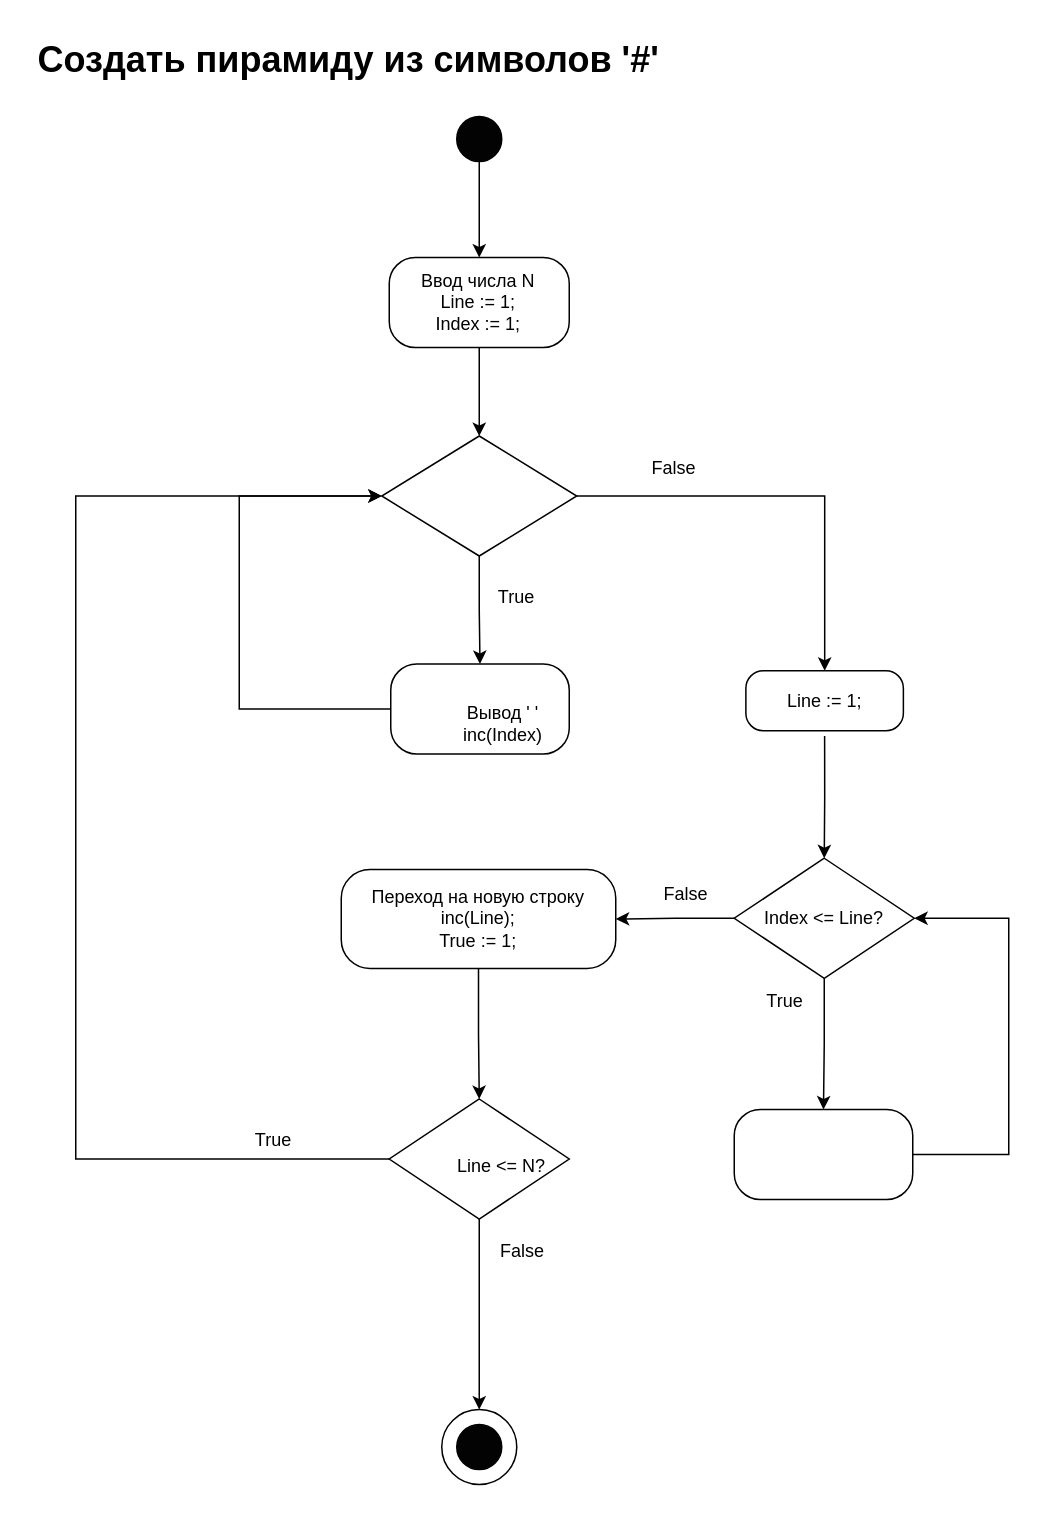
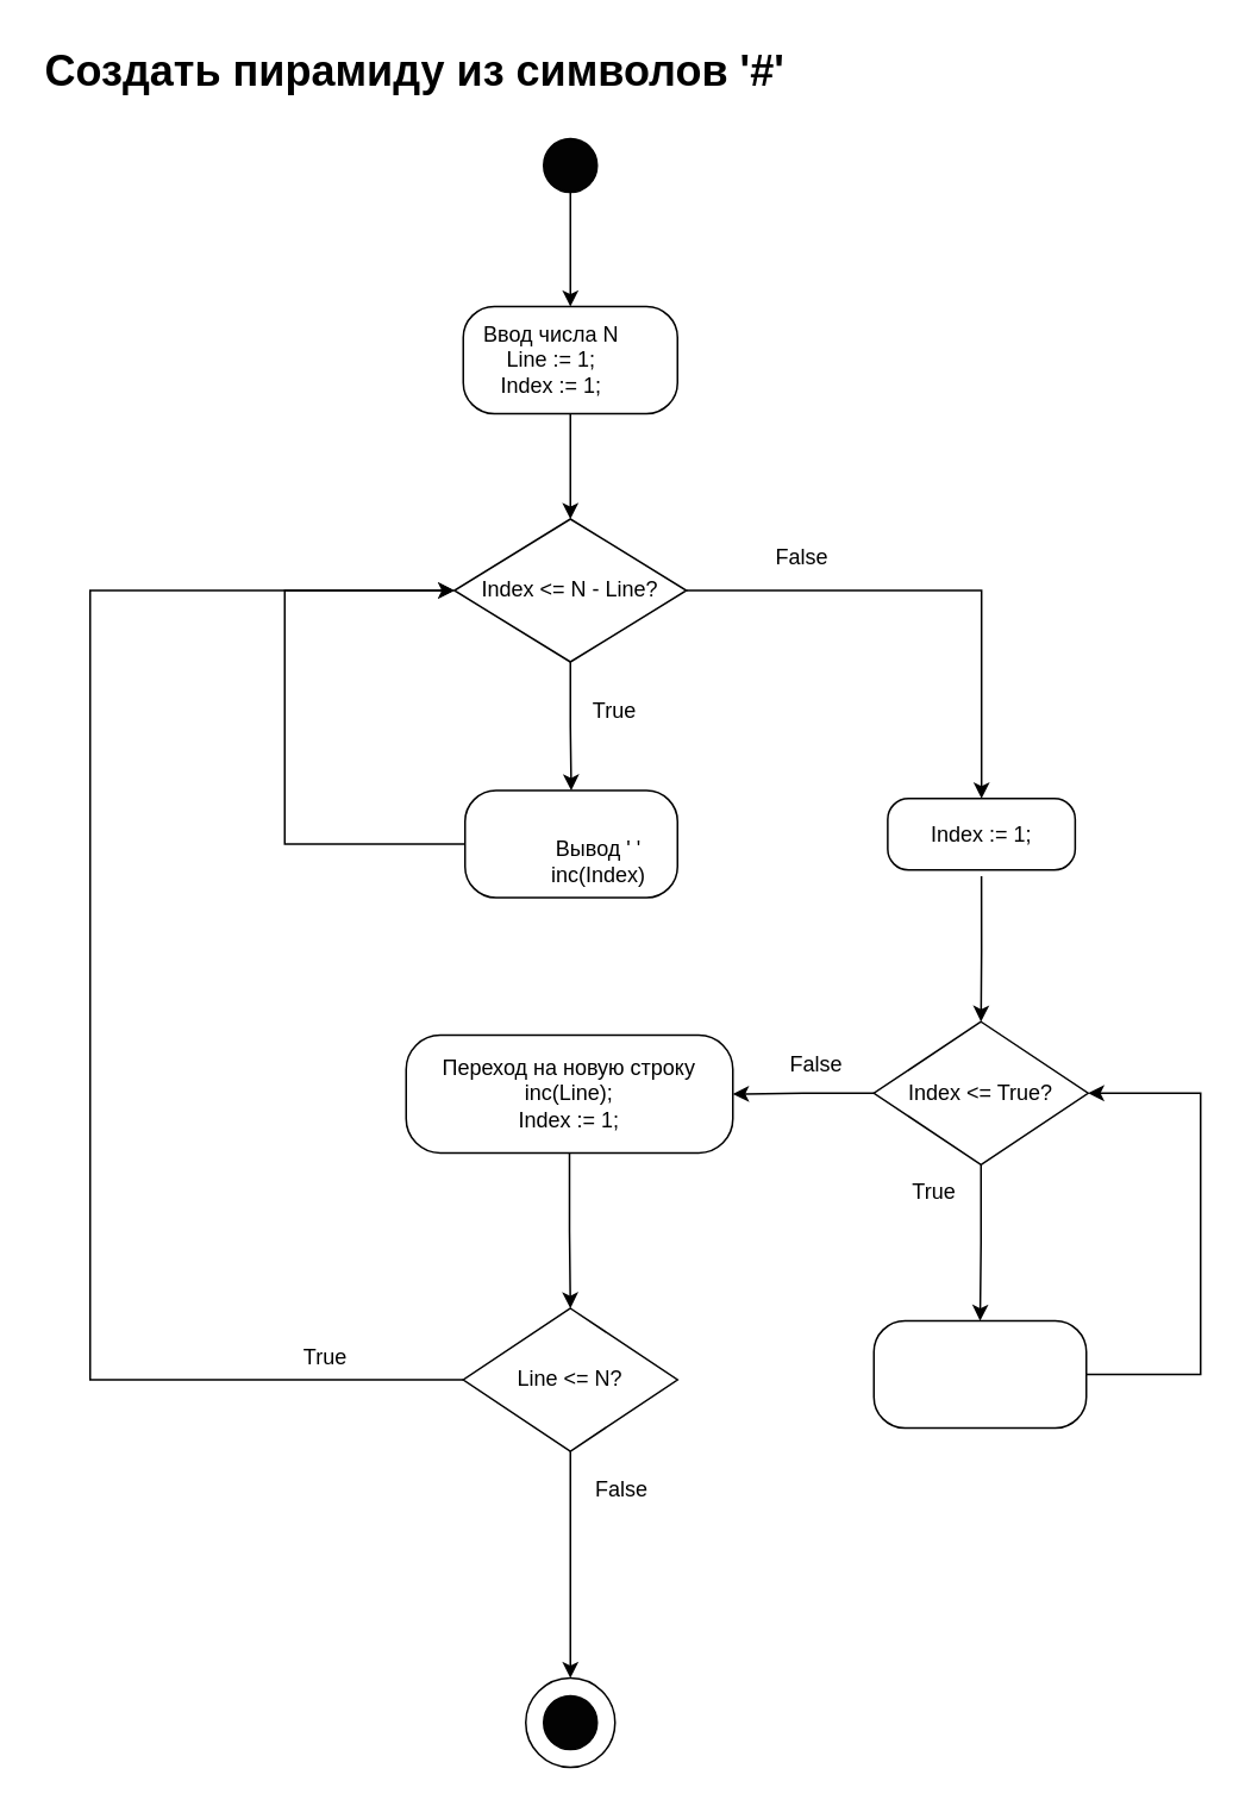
- <mxCell id="7" value="Ввод числа N&lt;br&gt;Line := 1;&lt;br&gt;Index := 1;" style="text;html=1;strokeColor=none;fillColor=none;align=center;verticalAlign=middle;whiteSpace=wrap;rounded=0;" parent="1" vertex="1"><mxGeometry x="277" y="186" width="83" height="30" as="geometry" /></mxCell>
+ <mxCell id="7" value="Ввод числа N&lt;br&gt;Line := 1;&lt;br&gt;Index := 1;" style="text;html=1;strokeColor=none;fillColor=none;align=center;verticalAlign=middle;whiteSpace=wrap;rounded=0;" parent="1" vertex="1"><mxGeometry x="267" y="186" width="83" height="30" as="geometry" /></mxCell>
+ <mxCell id="14" value="Index &amp;lt;= N - Line?" style="text;html=1;strokeColor=none;fillColor=none;align=center;verticalAlign=middle;whiteSpace=wrap;rounded=0;" parent="1" vertex="1"><mxGeometry x="266" y="320" width="106" height="20" as="geometry" /></mxCell>
- <mxCell id="28" value="Line := 1;" style="text;html=1;strokeColor=none;fillColor=none;align=center;verticalAlign=middle;whiteSpace=wrap;rounded=0;" parent="1" vertex="1"><mxGeometry x="486" y="443" width="126.5" height="47" as="geometry" /></mxCell>
+ <mxCell id="28" value="Index := 1;" style="text;html=1;strokeColor=none;fillColor=none;align=center;verticalAlign=middle;whiteSpace=wrap;rounded=0;" parent="1" vertex="1"><mxGeometry x="486" y="443" width="126.5" height="47" as="geometry" /></mxCell>
- <mxCell id="31" value="Переход на новую строку&lt;br&gt;inc(Line);&lt;br&gt;True := 1;" style="text;html=1;strokeColor=none;fillColor=none;align=center;verticalAlign=middle;whiteSpace=wrap;rounded=0;" vertex="1" parent="29"><mxGeometry x="-19" y="15" width="157" height="30" as="geometry" /></mxCell>
+ <mxCell id="31" value="Переход на новую строку&lt;br&gt;inc(Line);&lt;br&gt;Index := 1;" style="text;html=1;strokeColor=none;fillColor=none;align=center;verticalAlign=middle;whiteSpace=wrap;rounded=0;" vertex="1" parent="29"><mxGeometry x="-19" y="15" width="157" height="30" as="geometry" /></mxCell>
- <mxCell id="25" value="Index &amp;lt;= Line?" style="text;html=1;strokeColor=none;fillColor=none;align=center;verticalAlign=middle;whiteSpace=wrap;rounded=0;" parent="23" vertex="1"><mxGeometry y="10" width="120" height="60" as="geometry" /></mxCell>
+ <mxCell id="25" value="Index &amp;lt;= True?" style="text;html=1;strokeColor=none;fillColor=none;align=center;verticalAlign=middle;whiteSpace=wrap;rounded=0;" parent="23" vertex="1"><mxGeometry y="10" width="120" height="60" as="geometry" /></mxCell>
- <mxCell id="34" value="Line &amp;lt;= N?" style="text;html=1;strokeColor=none;fillColor=none;align=center;verticalAlign=middle;whiteSpace=wrap;rounded=0;" vertex="1" parent="32"><mxGeometry x="35" y="30" width="80" height="30" as="geometry" /></mxCell>
+ <mxCell id="34" value="Line &amp;lt;= N?" style="text;html=1;strokeColor=none;fillColor=none;align=center;verticalAlign=middle;whiteSpace=wrap;rounded=0;" vertex="1" parent="32"><mxGeometry x="20" y="25" width="80" height="30" as="geometry" /></mxCell>
